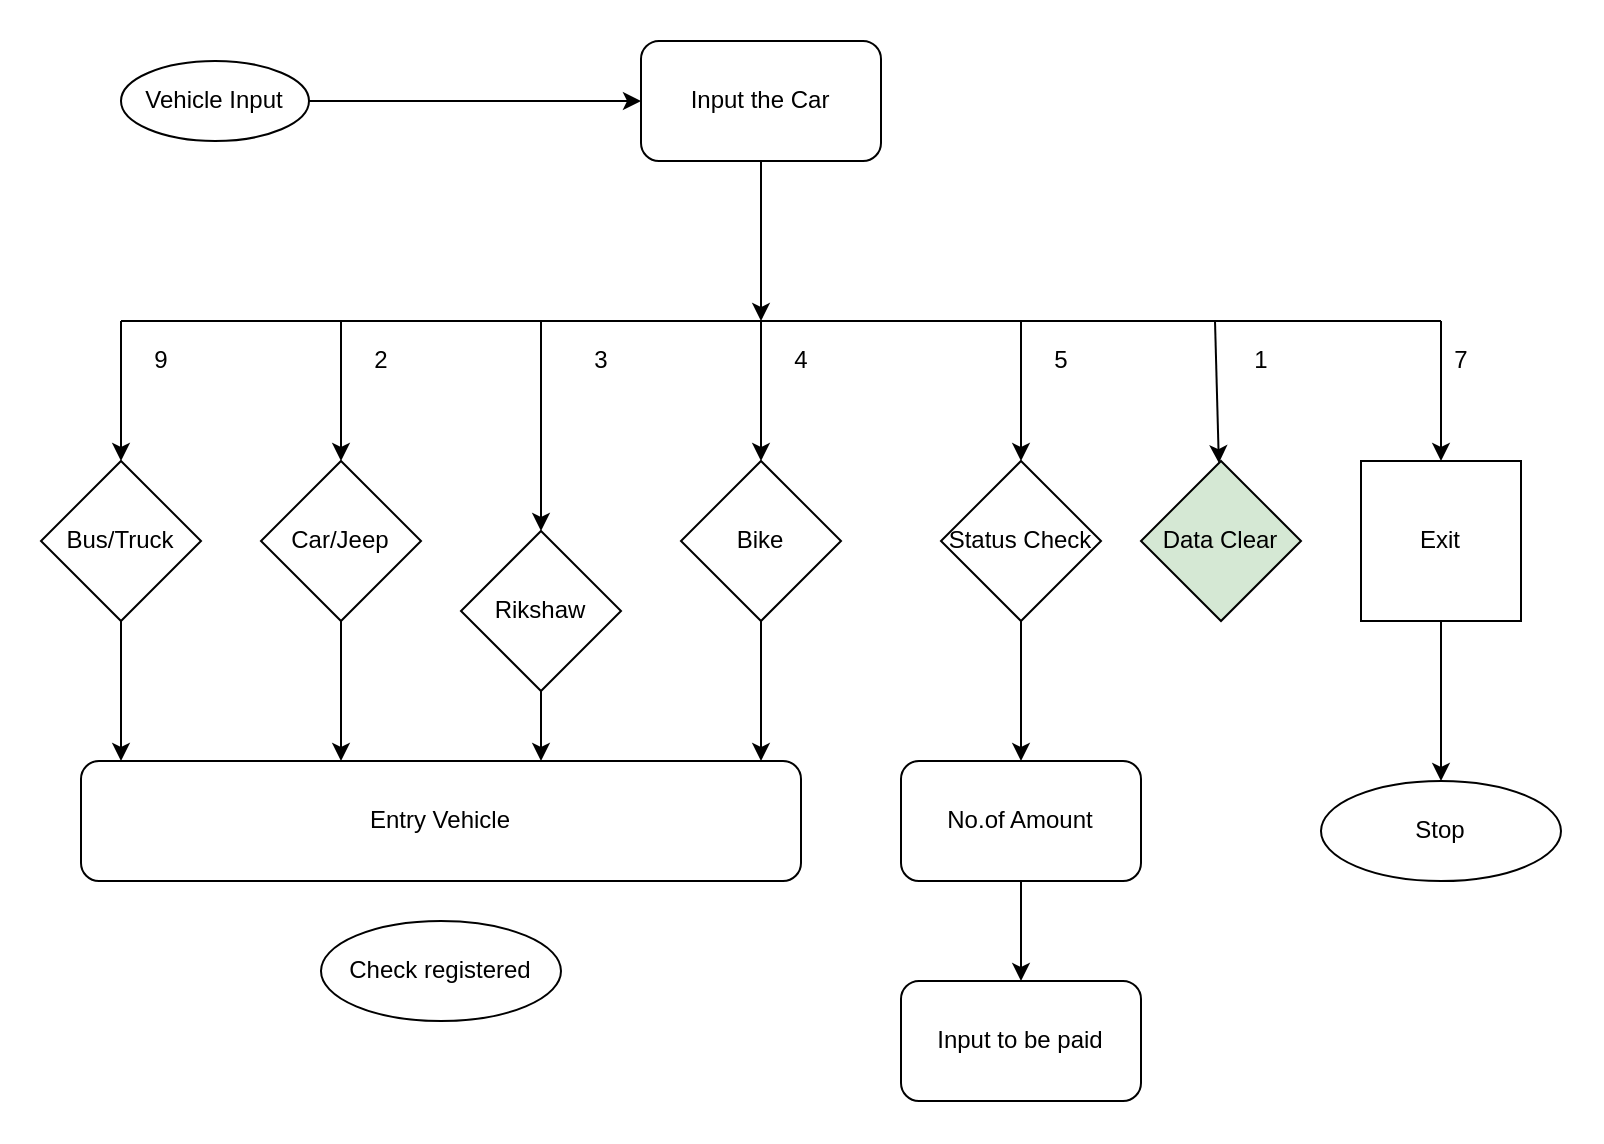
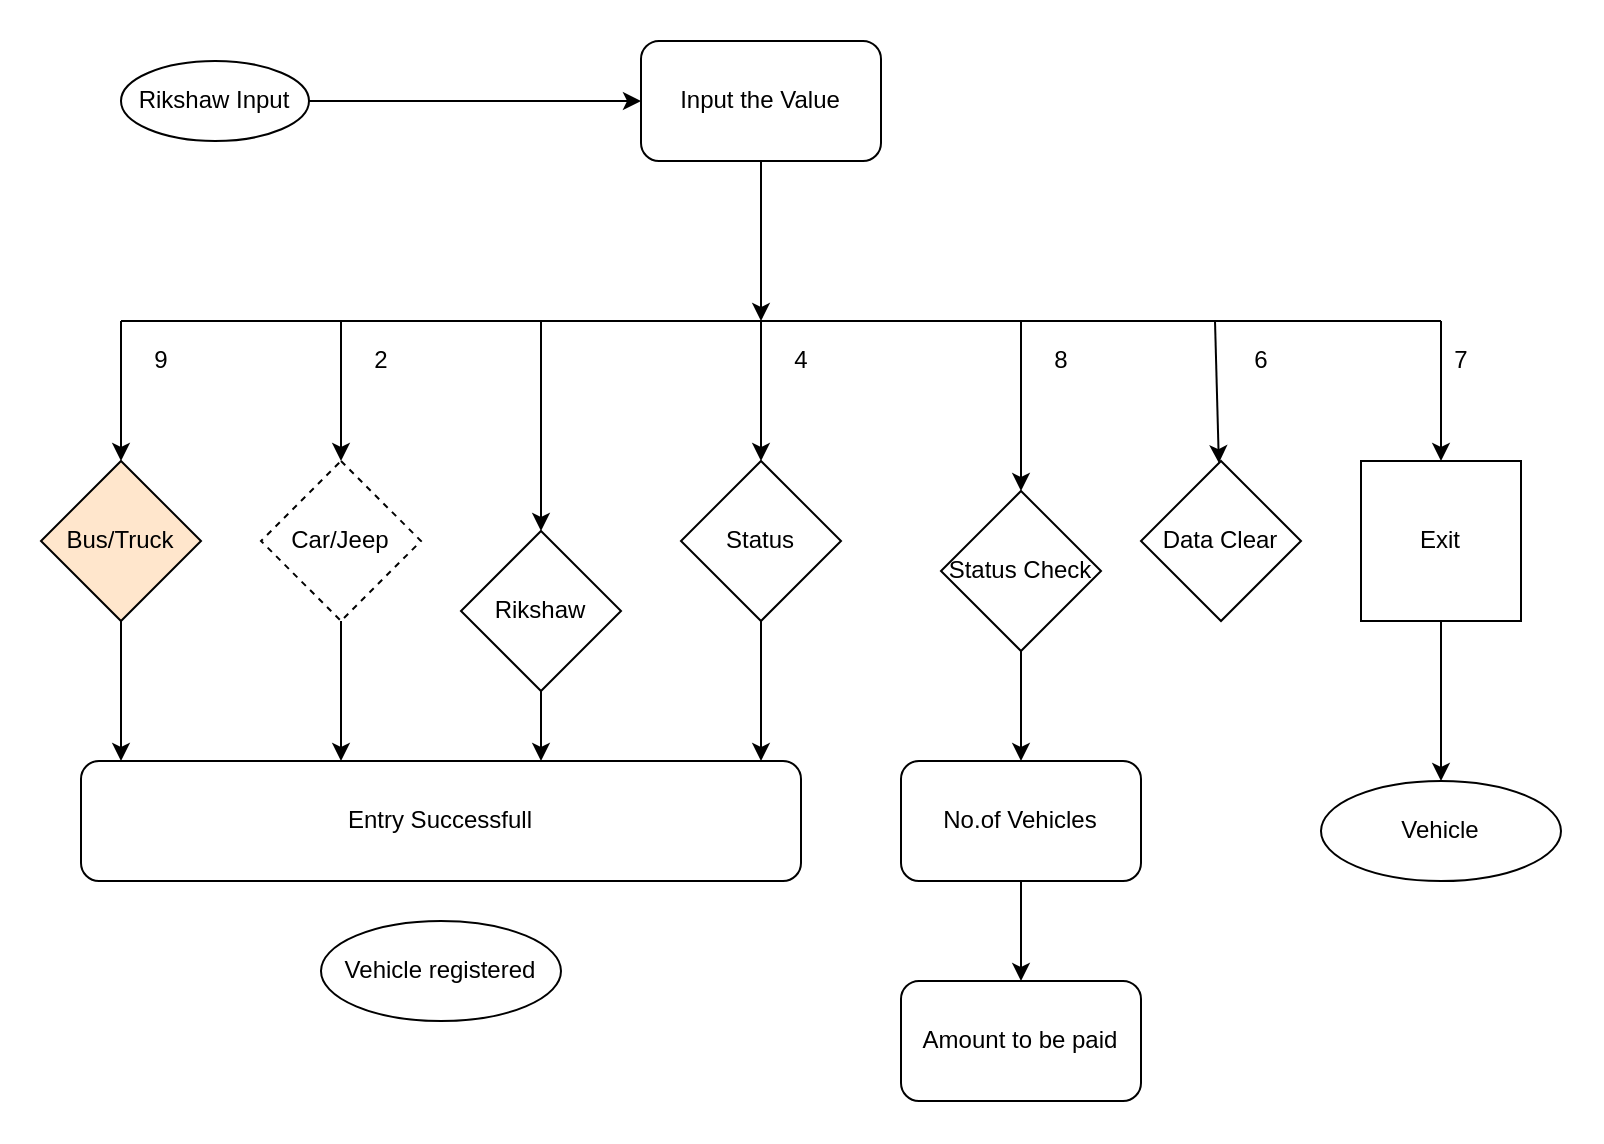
- <mxCell id="2" value="Vehicle Input" style="ellipse;whiteSpace=wrap;html=1;" vertex="1" parent="1"><mxGeometry x="60" y="30" width="94" height="40" as="geometry" /></mxCell>
+ <mxCell id="2" value="Rikshaw Input" style="ellipse;whiteSpace=wrap;html=1;" vertex="1" parent="1"><mxGeometry x="60" y="30" width="94" height="40" as="geometry" /></mxCell>
- <mxCell id="4" value="Input the Car" style="rounded=1;whiteSpace=wrap;html=1;" vertex="1" parent="1"><mxGeometry x="320" y="20" width="120" height="60" as="geometry" /></mxCell>
+ <mxCell id="4" value="Input the Value" style="rounded=1;whiteSpace=wrap;html=1;" vertex="1" parent="1"><mxGeometry x="320" y="20" width="120" height="60" as="geometry" /></mxCell>
- <mxCell id="27" value="3" style="text;html=1;align=center;verticalAlign=middle;resizable=0;points=[];autosize=1;strokeColor=none;fillColor=none;" vertex="1" parent="1"><mxGeometry x="290" y="170" width="20" height="20" as="geometry" /></mxCell>
- <mxCell id="18" value="5" style="text;html=1;align=center;verticalAlign=middle;resizable=0;points=[];autosize=1;strokeColor=none;fillColor=none;" vertex="1" parent="1"><mxGeometry x="520" y="170" width="20" height="20" as="geometry" /></mxCell>
+ <mxCell id="18" value="8" style="text;html=1;align=center;verticalAlign=middle;resizable=0;points=[];autosize=1;strokeColor=none;fillColor=none;" vertex="1" parent="1"><mxGeometry x="520" y="170" width="20" height="20" as="geometry" /></mxCell>
- <mxCell id="21" value="1" style="text;html=1;align=center;verticalAlign=middle;resizable=0;points=[];autosize=1;strokeColor=none;fillColor=none;" vertex="1" parent="1"><mxGeometry x="620" y="170" width="20" height="20" as="geometry" /></mxCell>
+ <mxCell id="21" value="6" style="text;html=1;align=center;verticalAlign=middle;resizable=0;points=[];autosize=1;strokeColor=none;fillColor=none;" vertex="1" parent="1"><mxGeometry x="620" y="170" width="20" height="20" as="geometry" /></mxCell>
- <mxCell id="8" value="Bus/Truck" style="rhombus;whiteSpace=wrap;html=1;" vertex="1" parent="1"><mxGeometry x="20" y="230" width="80" height="80" as="geometry" /></mxCell>
+ <mxCell id="8" value="Bus/Truck" style="rhombus;whiteSpace=wrap;html=1;fillColor=#ffe6cc;" vertex="1" parent="1"><mxGeometry x="20" y="230" width="80" height="80" as="geometry" /></mxCell>
- <mxCell id="10" value="Car/Jeep" style="rhombus;whiteSpace=wrap;html=1;" vertex="1" parent="1"><mxGeometry x="130" y="230" width="80" height="80" as="geometry" /></mxCell>
+ <mxCell id="10" value="Car/Jeep" style="rhombus;whiteSpace=wrap;html=1;dashed=1;" vertex="1" parent="1"><mxGeometry x="130" y="230" width="80" height="80" as="geometry" /></mxCell>
- <mxCell id="11" value="Bike" style="rhombus;whiteSpace=wrap;html=1;" vertex="1" parent="1"><mxGeometry x="340" y="230" width="80" height="80" as="geometry" /></mxCell>
+ <mxCell id="11" value="Status" style="rhombus;whiteSpace=wrap;html=1;" vertex="1" parent="1"><mxGeometry x="340" y="230" width="80" height="80" as="geometry" /></mxCell>
- <mxCell id="14" value="Status Check" style="rhombus;whiteSpace=wrap;html=1;" vertex="1" parent="1"><mxGeometry x="470" y="230" width="80" height="80" as="geometry" /></mxCell>
+ <mxCell id="14" value="Status Check" style="rhombus;whiteSpace=wrap;html=1;" vertex="1" parent="1"><mxGeometry x="470" y="245" width="80" height="80" as="geometry" /></mxCell>
- <mxCell id="20" value="Data Clear" style="rhombus;whiteSpace=wrap;html=1;fillColor=#d5e8d4;" vertex="1" parent="1"><mxGeometry x="570" y="230" width="80" height="80" as="geometry" /></mxCell>
+ <mxCell id="20" value="Data Clear" style="rhombus;whiteSpace=wrap;html=1;" vertex="1" parent="1"><mxGeometry x="570" y="230" width="80" height="80" as="geometry" /></mxCell>
- <mxCell id="32" value="Entry Vehicle" style="rounded=1;whiteSpace=wrap;html=1;" vertex="1" parent="1"><mxGeometry x="40" y="380" width="360" height="60" as="geometry" /></mxCell>
+ <mxCell id="32" value="Entry Successfull" style="rounded=1;whiteSpace=wrap;html=1;" vertex="1" parent="1"><mxGeometry x="40" y="380" width="360" height="60" as="geometry" /></mxCell>
- <mxCell id="35" value="No.of Amount" style="rounded=1;whiteSpace=wrap;html=1;" vertex="1" parent="1"><mxGeometry x="450" y="380" width="120" height="60" as="geometry" /></mxCell>
+ <mxCell id="35" value="No.of Vehicles" style="rounded=1;whiteSpace=wrap;html=1;" vertex="1" parent="1"><mxGeometry x="450" y="380" width="120" height="60" as="geometry" /></mxCell>
- <mxCell id="39" value="Stop" style="ellipse;whiteSpace=wrap;html=1;" vertex="1" parent="1"><mxGeometry x="660" y="390" width="120" height="50" as="geometry" /></mxCell>
+ <mxCell id="39" value="Vehicle" style="ellipse;whiteSpace=wrap;html=1;" vertex="1" parent="1"><mxGeometry x="660" y="390" width="120" height="50" as="geometry" /></mxCell>
- <mxCell id="33" value="Check registered" style="ellipse;whiteSpace=wrap;html=1;" vertex="1" parent="1"><mxGeometry x="160" y="460" width="120" height="50" as="geometry" /></mxCell>
+ <mxCell id="33" value="Vehicle registered" style="ellipse;whiteSpace=wrap;html=1;" vertex="1" parent="1"><mxGeometry x="160" y="460" width="120" height="50" as="geometry" /></mxCell>
- <mxCell id="37" value="Input to be paid" style="rounded=1;whiteSpace=wrap;html=1;" vertex="1" parent="1"><mxGeometry x="450" y="490" width="120" height="60" as="geometry" /></mxCell>
+ <mxCell id="37" value="Amount to be paid" style="rounded=1;whiteSpace=wrap;html=1;" vertex="1" parent="1"><mxGeometry x="450" y="490" width="120" height="60" as="geometry" /></mxCell>
